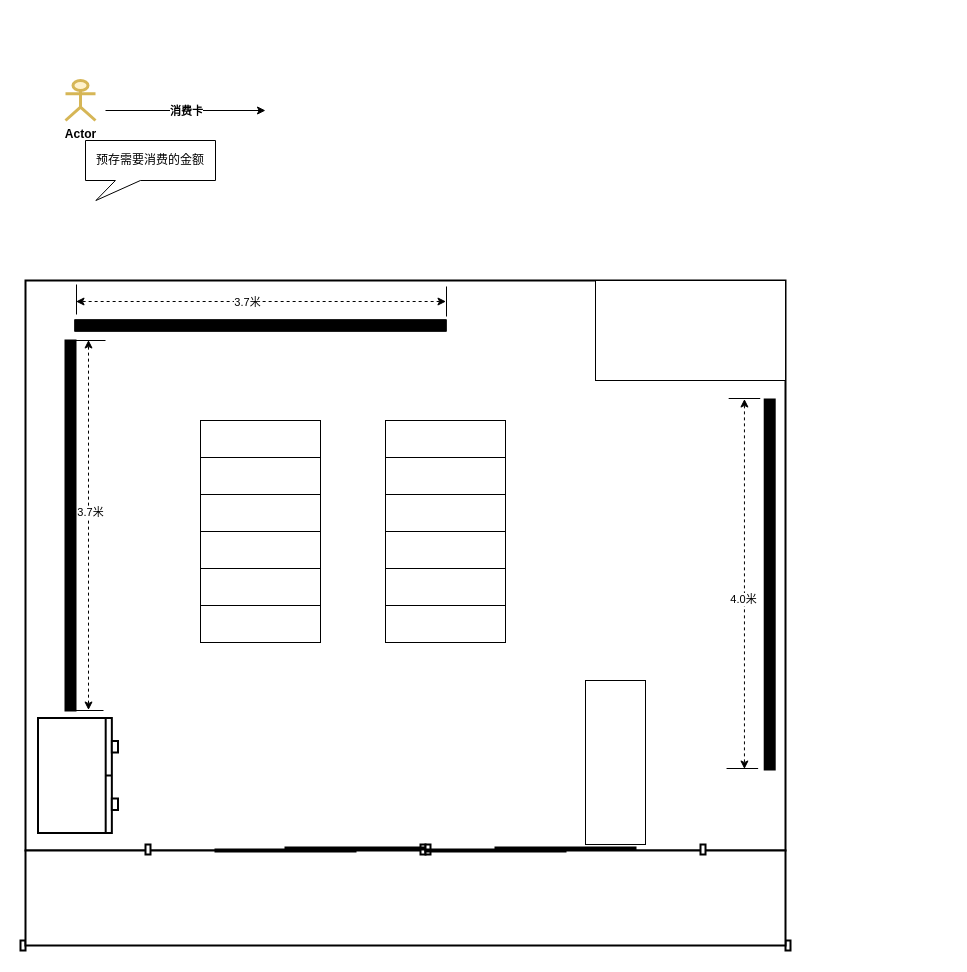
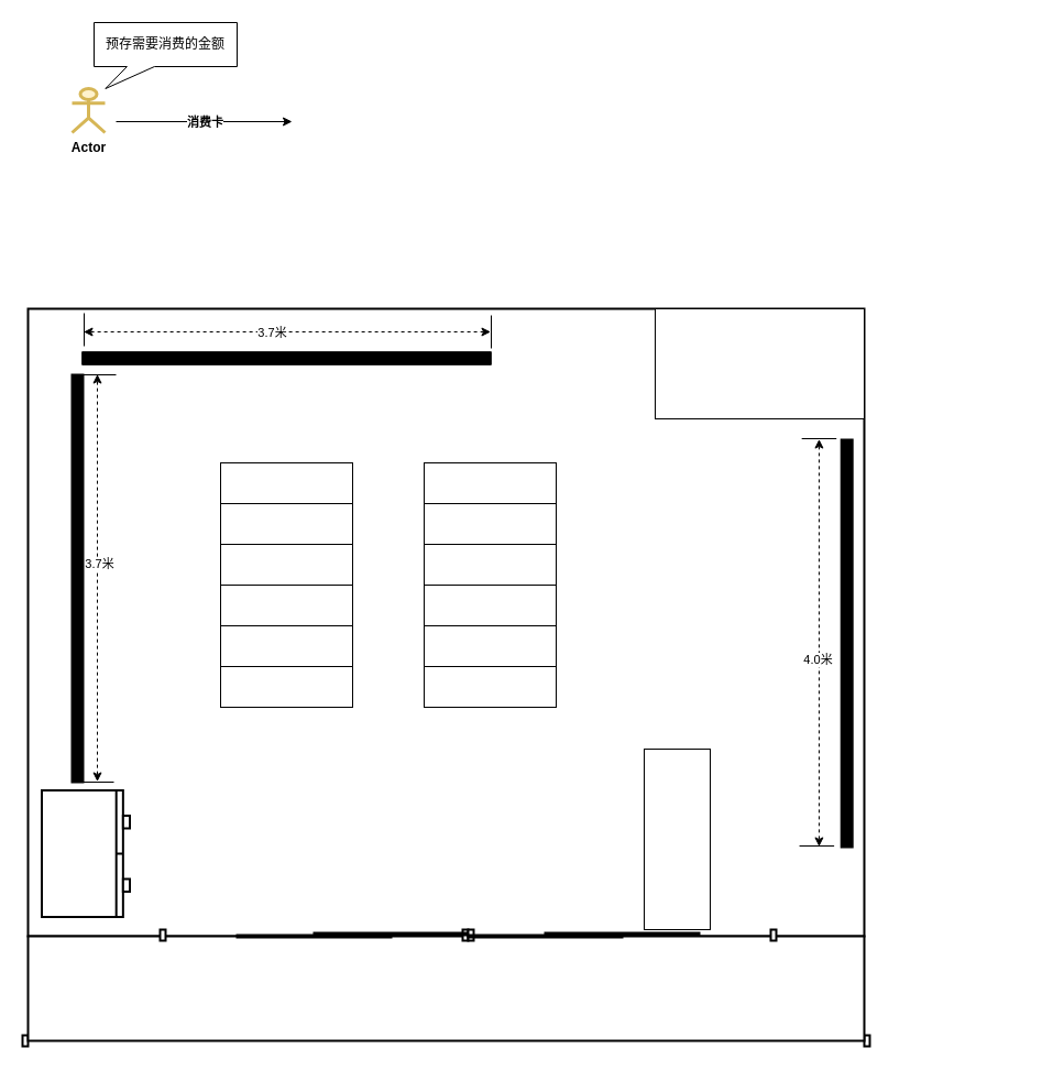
- <mxCell id="3" value="预存需要消费的金额" style="shape=callout;whiteSpace=wrap;html=1;perimeter=calloutPerimeter;strokeWidth=1;position2=0.08;base=25;size=20;position=0.23;" vertex="1" parent="1"><mxGeometry x="85" y="140" width="130" height="60" as="geometry" /></mxCell>
+ <mxCell id="3" value="预存需要消费的金额" style="shape=callout;whiteSpace=wrap;html=1;perimeter=calloutPerimeter;strokeWidth=1;position2=0.08;base=25;size=20;position=0.23;" vertex="1" parent="1"><mxGeometry x="85" y="20" width="130" height="60" as="geometry" /></mxCell>
